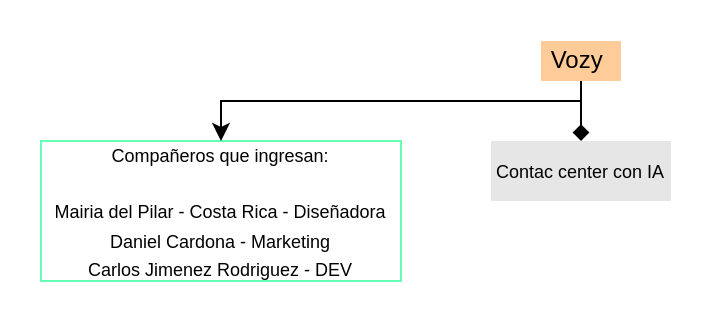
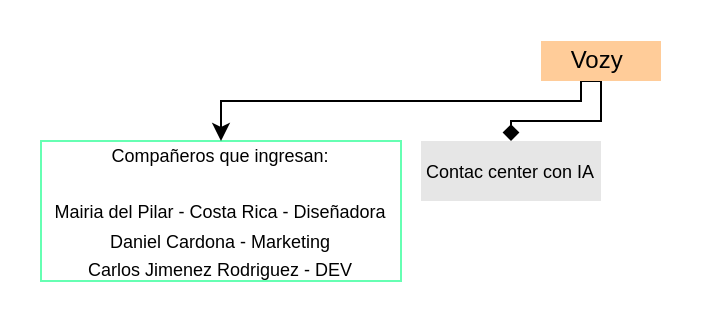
- <mxCell id="5" value="Vozy&amp;nbsp;" style="text;html=1;strokeColor=none;fillColor=#FFCC99;align=center;verticalAlign=middle;whiteSpace=wrap;rounded=0;" vertex="1" parent="1"><mxGeometry x="270" y="20" width="40" height="20" as="geometry" /></mxCell>
+ <mxCell id="5" value="Vozy&amp;nbsp;" style="text;html=1;strokeColor=none;fillColor=#FFCC99;align=center;verticalAlign=middle;whiteSpace=wrap;rounded=0;" vertex="1" parent="1"><mxGeometry x="270" y="20" width="60" height="20" as="geometry" /></mxCell>
- <mxCell id="6" value="&lt;font style=&quot;font-size: 9px&quot;&gt;Contac center con IA&lt;/font&gt;" style="whiteSpace=wrap;html=1;rounded=0;strokeColor=none;fillColor=#E6E6E6;" vertex="1" parent="1"><mxGeometry x="245" y="70" width="90" height="30" as="geometry" /></mxCell>
+ <mxCell id="6" value="&lt;font style=&quot;font-size: 9px&quot;&gt;Contac center con IA&lt;/font&gt;" style="whiteSpace=wrap;html=1;rounded=0;strokeColor=none;fillColor=#E6E6E6;" vertex="1" parent="1"><mxGeometry x="210" y="70" width="90" height="30" as="geometry" /></mxCell>
